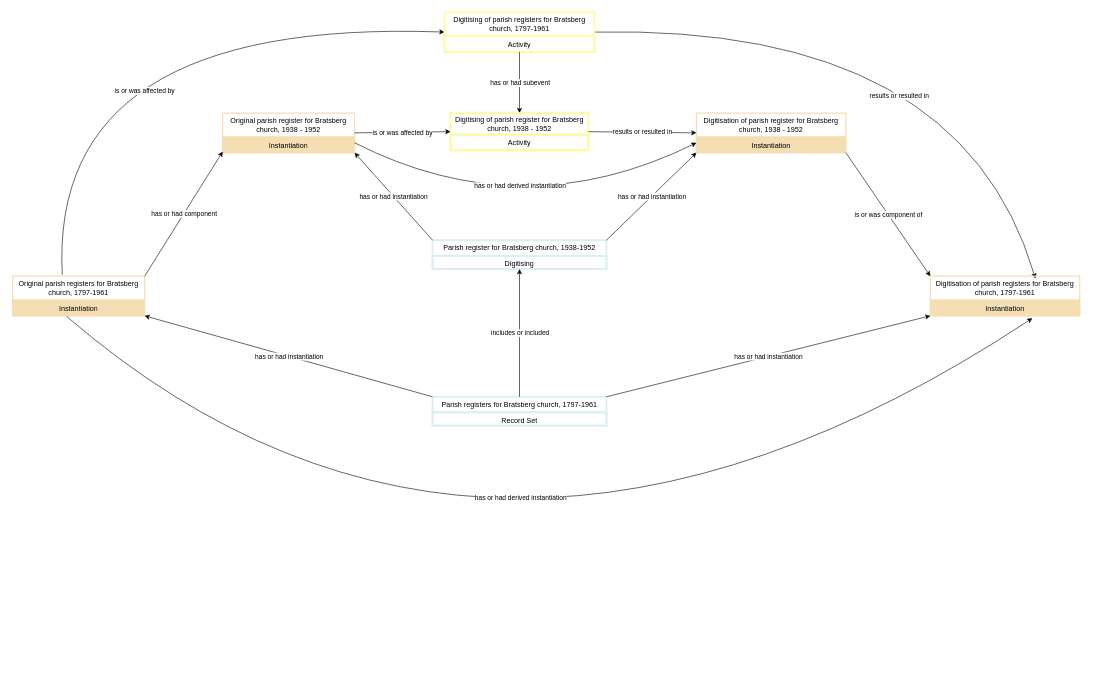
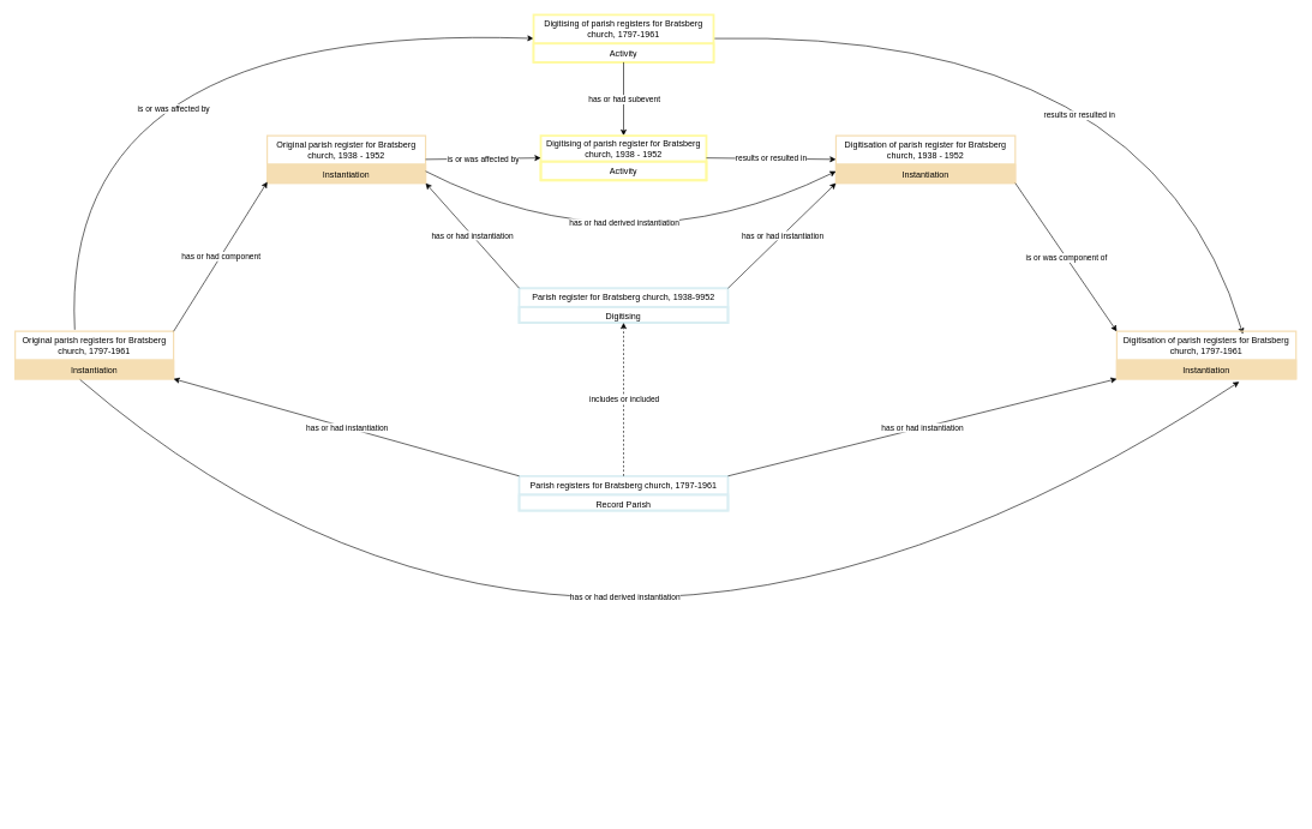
- <mxCell id="36" value="Parish register for Bratsberg church, 1938-1952" style="swimlane;fontStyle=0;childLayout=stackLayout;horizontal=1;startSize=26;strokeColor=#DAEEF3;strokeWidth=3;fillColor=none;horizontalStack=0;resizeParent=1;resizeParentMax=0;resizeLast=0;collapsible=1;marginBottom=0;whiteSpace=wrap;html=1;" vertex="1" parent="1"><mxGeometry x="720" y="400" width="290" height="48" as="geometry" /></mxCell>
+ <mxCell id="36" value="Parish register for Bratsberg church, 1938-9952" style="swimlane;fontStyle=0;childLayout=stackLayout;horizontal=1;startSize=26;strokeColor=#DAEEF3;strokeWidth=3;fillColor=none;horizontalStack=0;resizeParent=1;resizeParentMax=0;resizeLast=0;collapsible=1;marginBottom=0;whiteSpace=wrap;html=1;" vertex="1" parent="1"><mxGeometry x="720" y="400" width="290" height="48" as="geometry" /></mxCell>
- <mxCell id="38" value="" style="endArrow=classic;html=1;rounded=0;exitX=0.5;exitY=0;exitDx=0;exitDy=0;" edge="1" parent="1" source="2" target="37"><mxGeometry relative="1" as="geometry"><mxPoint x="590" y="648" as="sourcePoint" /><mxPoint x="720" y="440" as="targetPoint" /></mxGeometry></mxCell>
+ <mxCell id="38" value="" style="endArrow=classic;html=1;rounded=0;exitX=0.5;exitY=0;exitDx=0;exitDy=0;dashed=1;" edge="1" parent="1" source="2" target="37"><mxGeometry relative="1" as="geometry"><mxPoint x="590" y="648" as="sourcePoint" /><mxPoint x="720" y="440" as="targetPoint" /></mxGeometry></mxCell>
- <mxCell id="3" value="Record Set" style="text;strokeColor=#DAEEF3;strokeWidth=3;fillColor=none;align=center;verticalAlign=top;spacingLeft=4;spacingRight=4;overflow=hidden;rotatable=0;points=[[0,0.5],[1,0.5]];portConstraint=eastwest;whiteSpace=wrap;html=1;" parent="2" vertex="1"><mxGeometry y="26" width="290" height="22" as="geometry" /></mxCell>
+ <mxCell id="3" value="Record Parish" style="text;strokeColor=#DAEEF3;strokeWidth=3;fillColor=none;align=center;verticalAlign=top;spacingLeft=4;spacingRight=4;overflow=hidden;rotatable=0;points=[[0,0.5],[1,0.5]];portConstraint=eastwest;whiteSpace=wrap;html=1;" parent="2" vertex="1"><mxGeometry y="26" width="290" height="22" as="geometry" /></mxCell>
